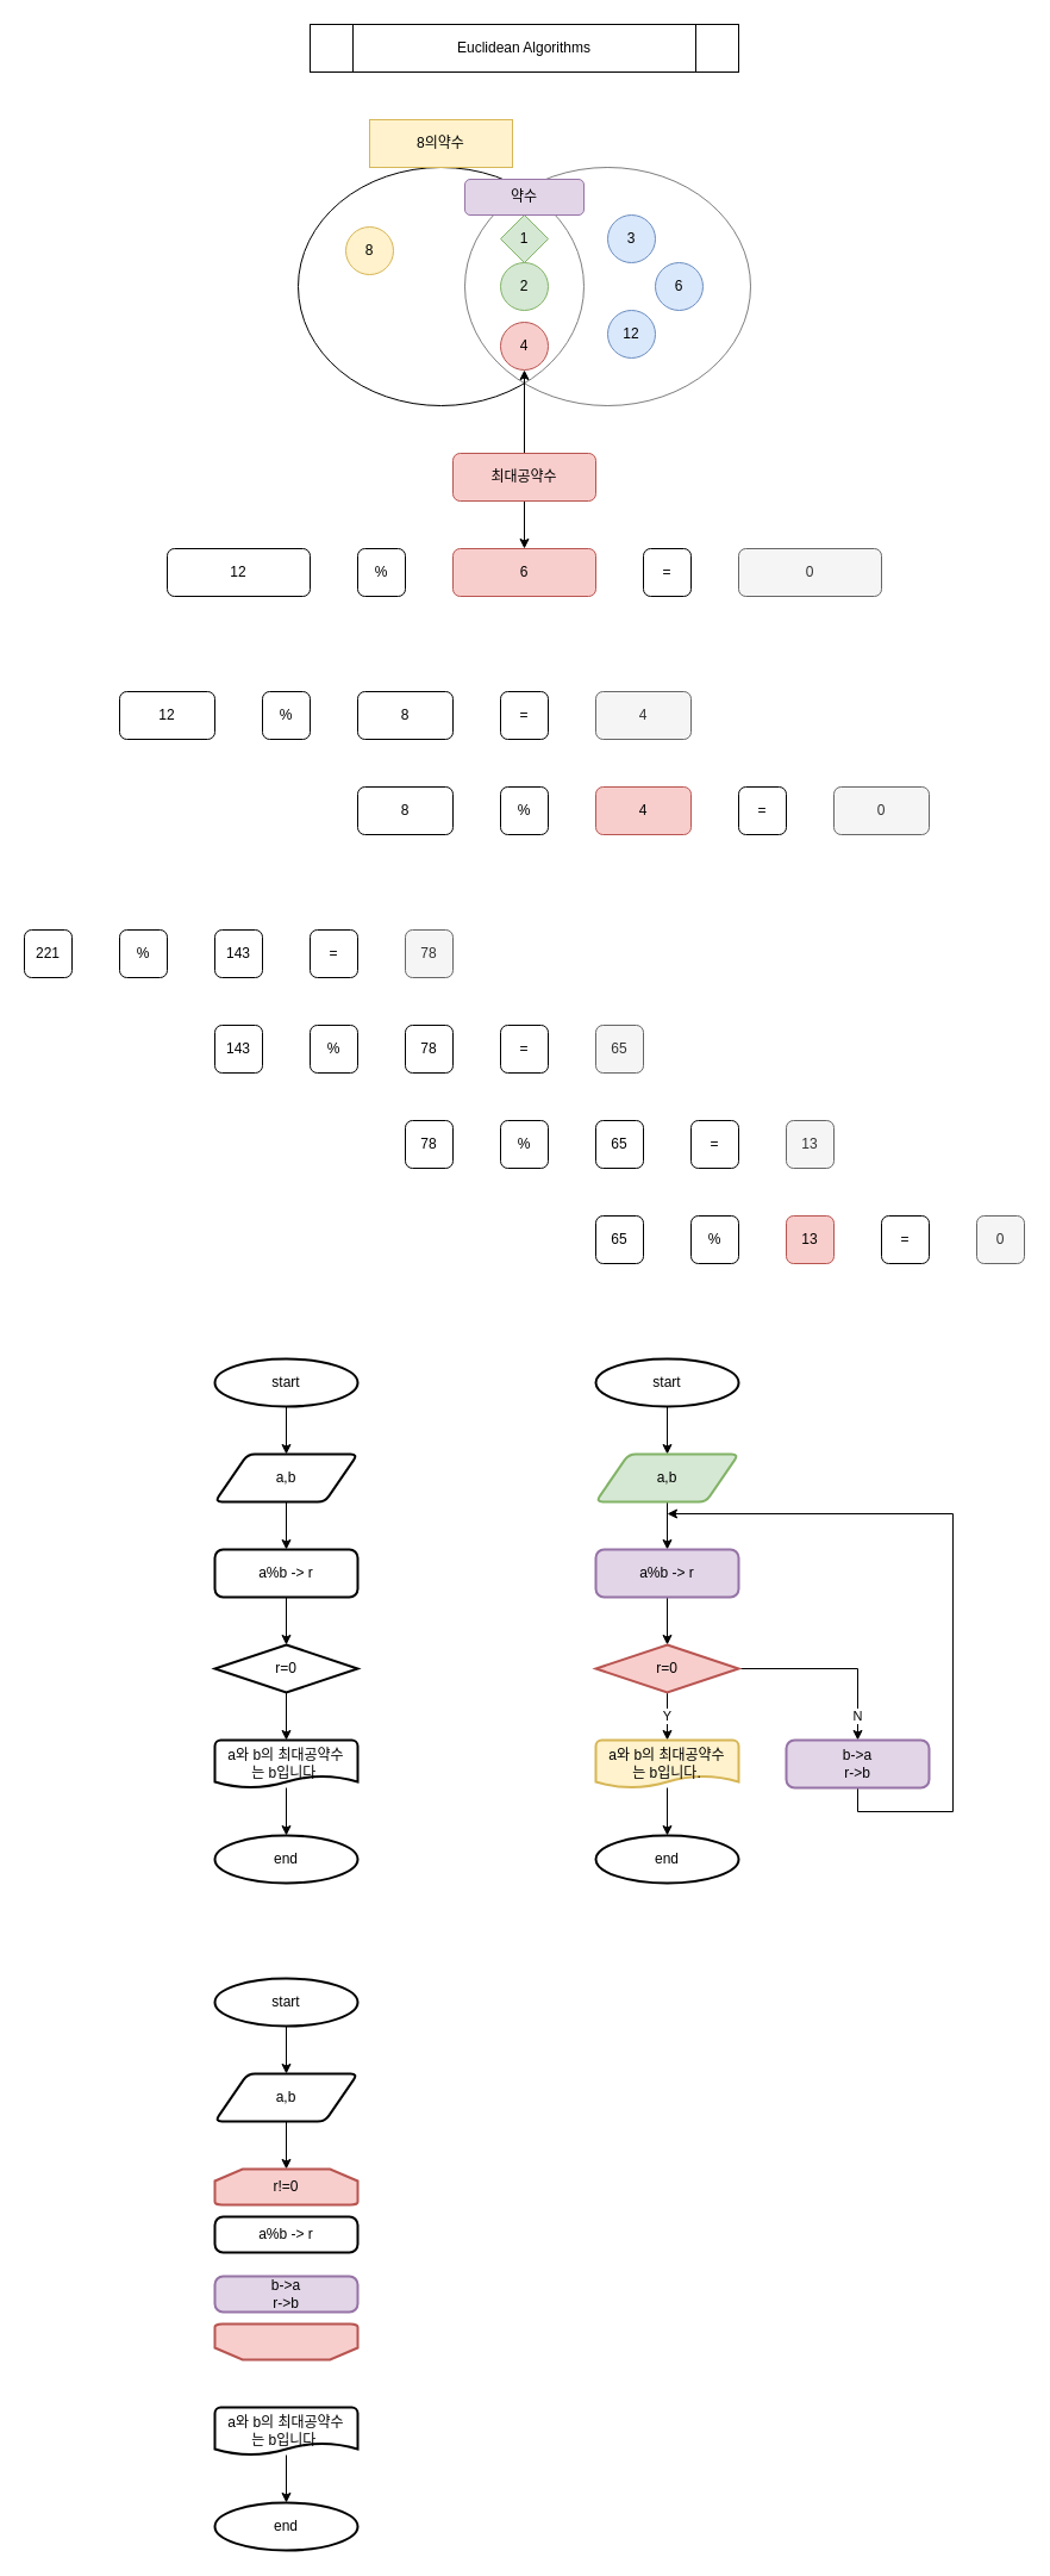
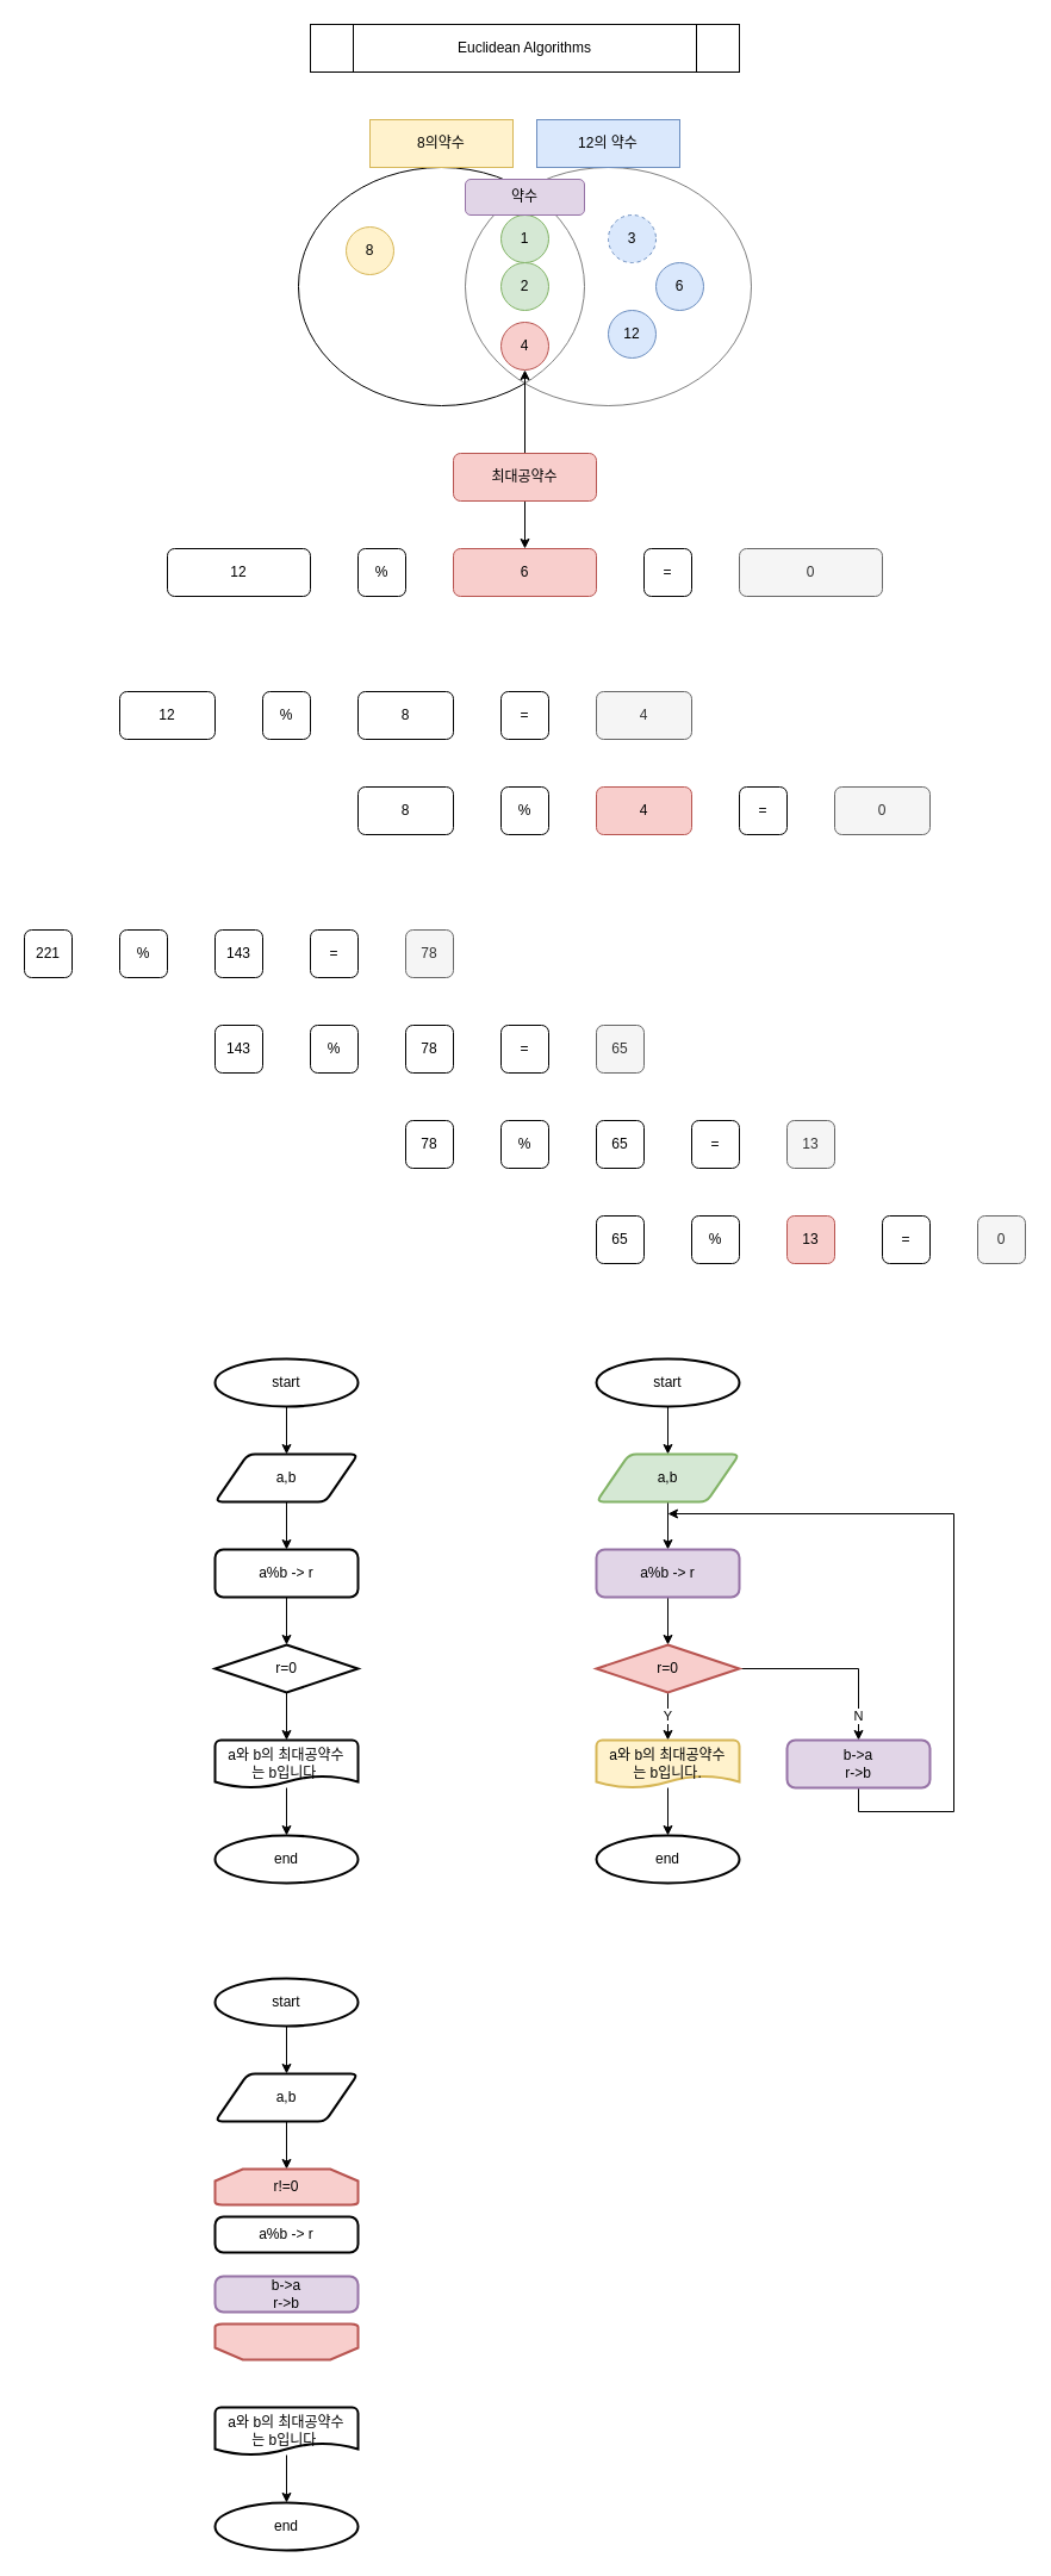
+ <mxCell id="6" value="12의 약수" style="rounded=0;whiteSpace=wrap;html=1;fillColor=#dae8fc;strokeColor=#6c8ebf;" vertex="1" parent="1"><mxGeometry x="450" y="100" width="120" height="40" as="geometry" /></mxCell>
- <mxCell id="12" value="1" style="rhombus;whiteSpace=wrap;html=1;aspect=fixed;fillColor=#d5e8d4;strokeColor=#82b366;" vertex="1" parent="1"><mxGeometry x="420" y="180" width="40" height="40" as="geometry" /></mxCell>
+ <mxCell id="12" value="1" style="ellipse;whiteSpace=wrap;html=1;aspect=fixed;fillColor=#d5e8d4;strokeColor=#82b366;" vertex="1" parent="1"><mxGeometry x="420" y="180" width="40" height="40" as="geometry" /></mxCell>
- <mxCell id="9" value="3" style="ellipse;whiteSpace=wrap;html=1;aspect=fixed;fillColor=#dae8fc;strokeColor=#6c8ebf;" vertex="1" parent="1"><mxGeometry x="510" y="180" width="40" height="40" as="geometry" /></mxCell>
+ <mxCell id="9" value="3" style="ellipse;whiteSpace=wrap;html=1;aspect=fixed;fillColor=#dae8fc;strokeColor=#6c8ebf;dashed=1;" vertex="1" parent="1"><mxGeometry x="510" y="180" width="40" height="40" as="geometry" /></mxCell>
